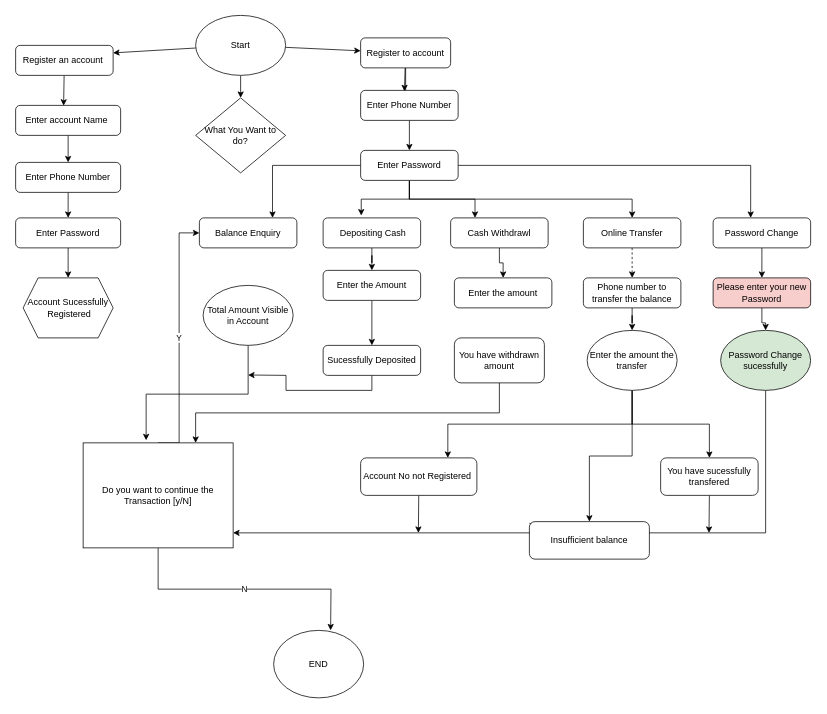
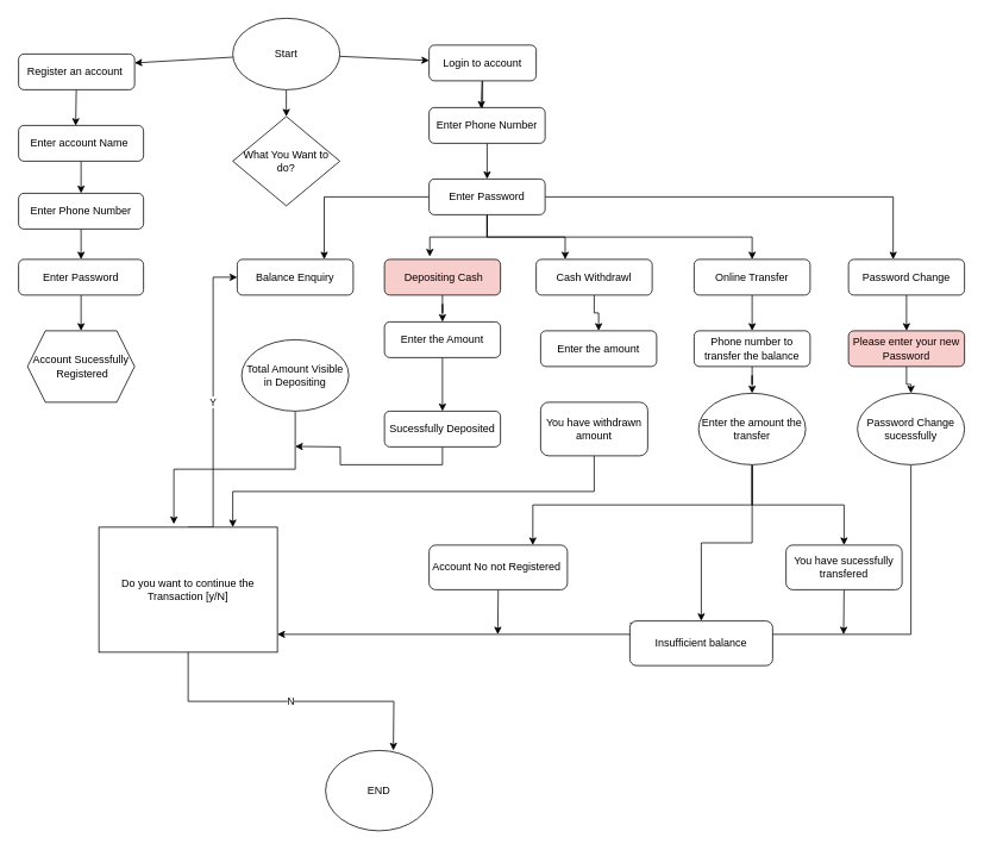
- <mxCell id="11" value="Register to account" style="rounded=1;whiteSpace=wrap;html=1;" vertex="1" parent="1"><mxGeometry x="480" y="50" width="120" height="40" as="geometry" /></mxCell>
+ <mxCell id="11" value="Login to account" style="rounded=1;whiteSpace=wrap;html=1;" vertex="1" parent="1"><mxGeometry x="480" y="50" width="120" height="40" as="geometry" /></mxCell>
- <mxCell id="28" value="&amp;nbsp;Depositing Cash" style="rounded=1;whiteSpace=wrap;html=1;" vertex="1" parent="1"><mxGeometry x="430" y="290" width="130" height="40" as="geometry" /></mxCell>
+ <mxCell id="28" value="&amp;nbsp;Depositing Cash" style="rounded=1;whiteSpace=wrap;html=1;fillColor=#f8cecc;" vertex="1" parent="1"><mxGeometry x="430" y="290" width="130" height="40" as="geometry" /></mxCell>
- <mxCell id="31" style="edgeStyle=orthogonalEdgeStyle;rounded=0;orthogonalLoop=1;jettySize=auto;html=1;exitX=0.5;exitY=1;exitDx=0;exitDy=0;entryX=0.5;entryY=0;entryDx=0;entryDy=0;dashed=1;" edge="1" parent="1" source="32" target="42"><mxGeometry relative="1" as="geometry" /></mxCell>
+ <mxCell id="31" style="edgeStyle=orthogonalEdgeStyle;rounded=0;orthogonalLoop=1;jettySize=auto;html=1;exitX=0.5;exitY=1;exitDx=0;exitDy=0;entryX=0.5;entryY=0;entryDx=0;entryDy=0;" edge="1" parent="1" source="32" target="42"><mxGeometry relative="1" as="geometry" /></mxCell>
- <mxCell id="37" value="Total Amount Visible in Account&lt;br&gt;" style="ellipse;whiteSpace=wrap;html=1;" vertex="1" parent="1"><mxGeometry x="270" y="380" width="120" height="80" as="geometry" /></mxCell>
+ <mxCell id="37" value="Total Amount Visible in Depositing&lt;br&gt;" style="ellipse;whiteSpace=wrap;html=1;" vertex="1" parent="1"><mxGeometry x="270" y="380" width="120" height="80" as="geometry" /></mxCell>
- <mxCell id="50" value="Password Change sucessfully" style="ellipse;whiteSpace=wrap;html=1;fillColor=#d5e8d4;" vertex="1" parent="1"><mxGeometry x="960" y="440" width="120" height="80" as="geometry" /></mxCell>
+ <mxCell id="50" value="Password Change sucessfully" style="ellipse;whiteSpace=wrap;html=1;" vertex="1" parent="1"><mxGeometry x="960" y="440" width="120" height="80" as="geometry" /></mxCell>
